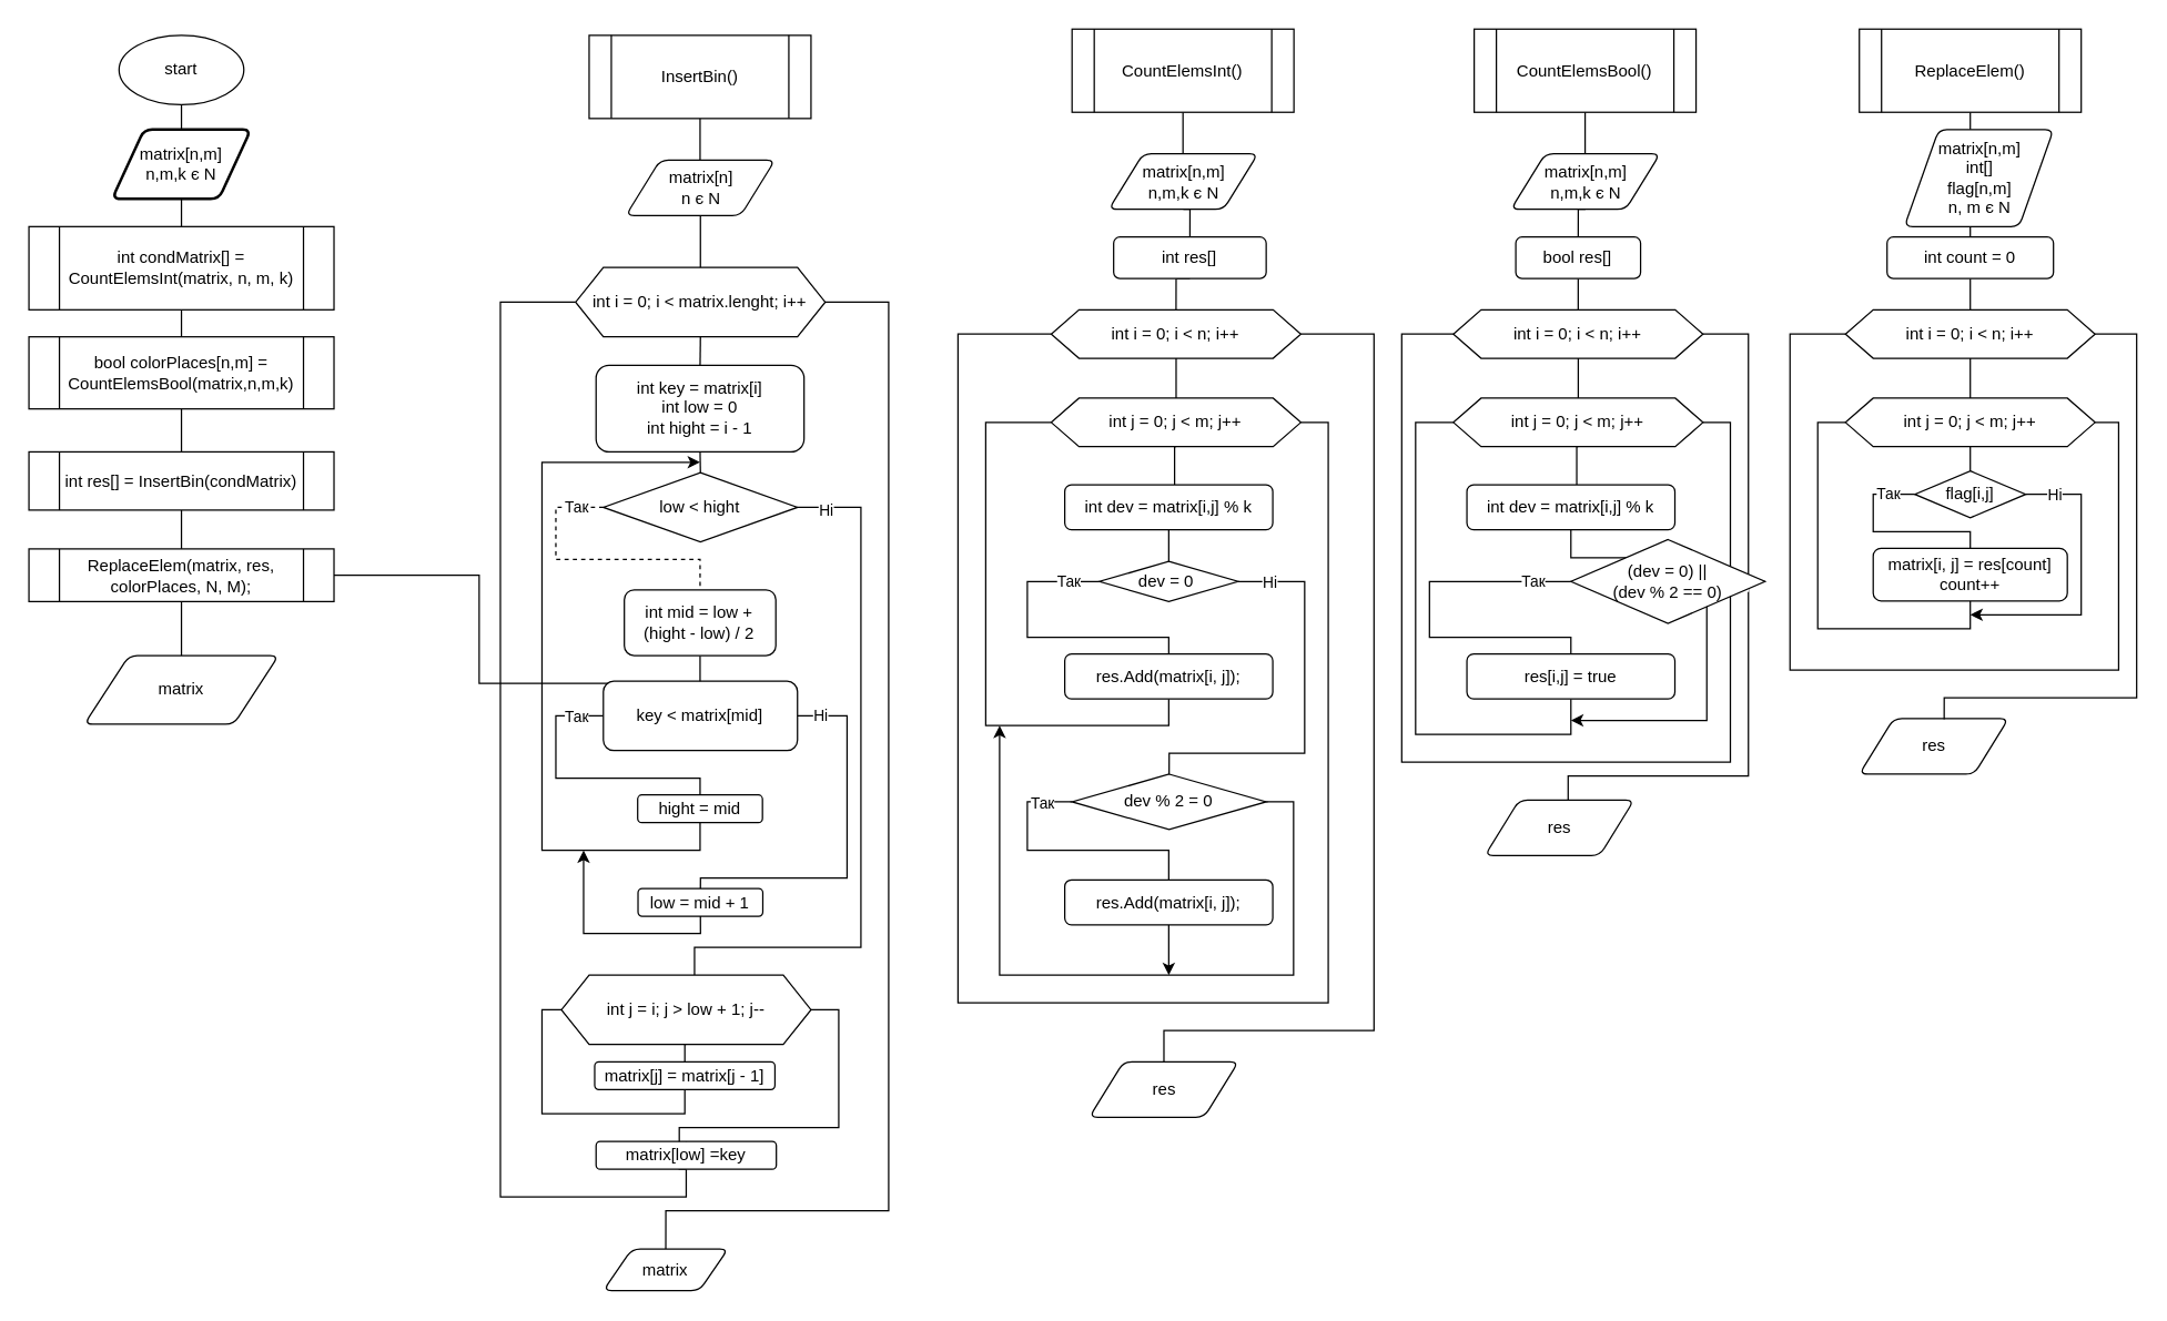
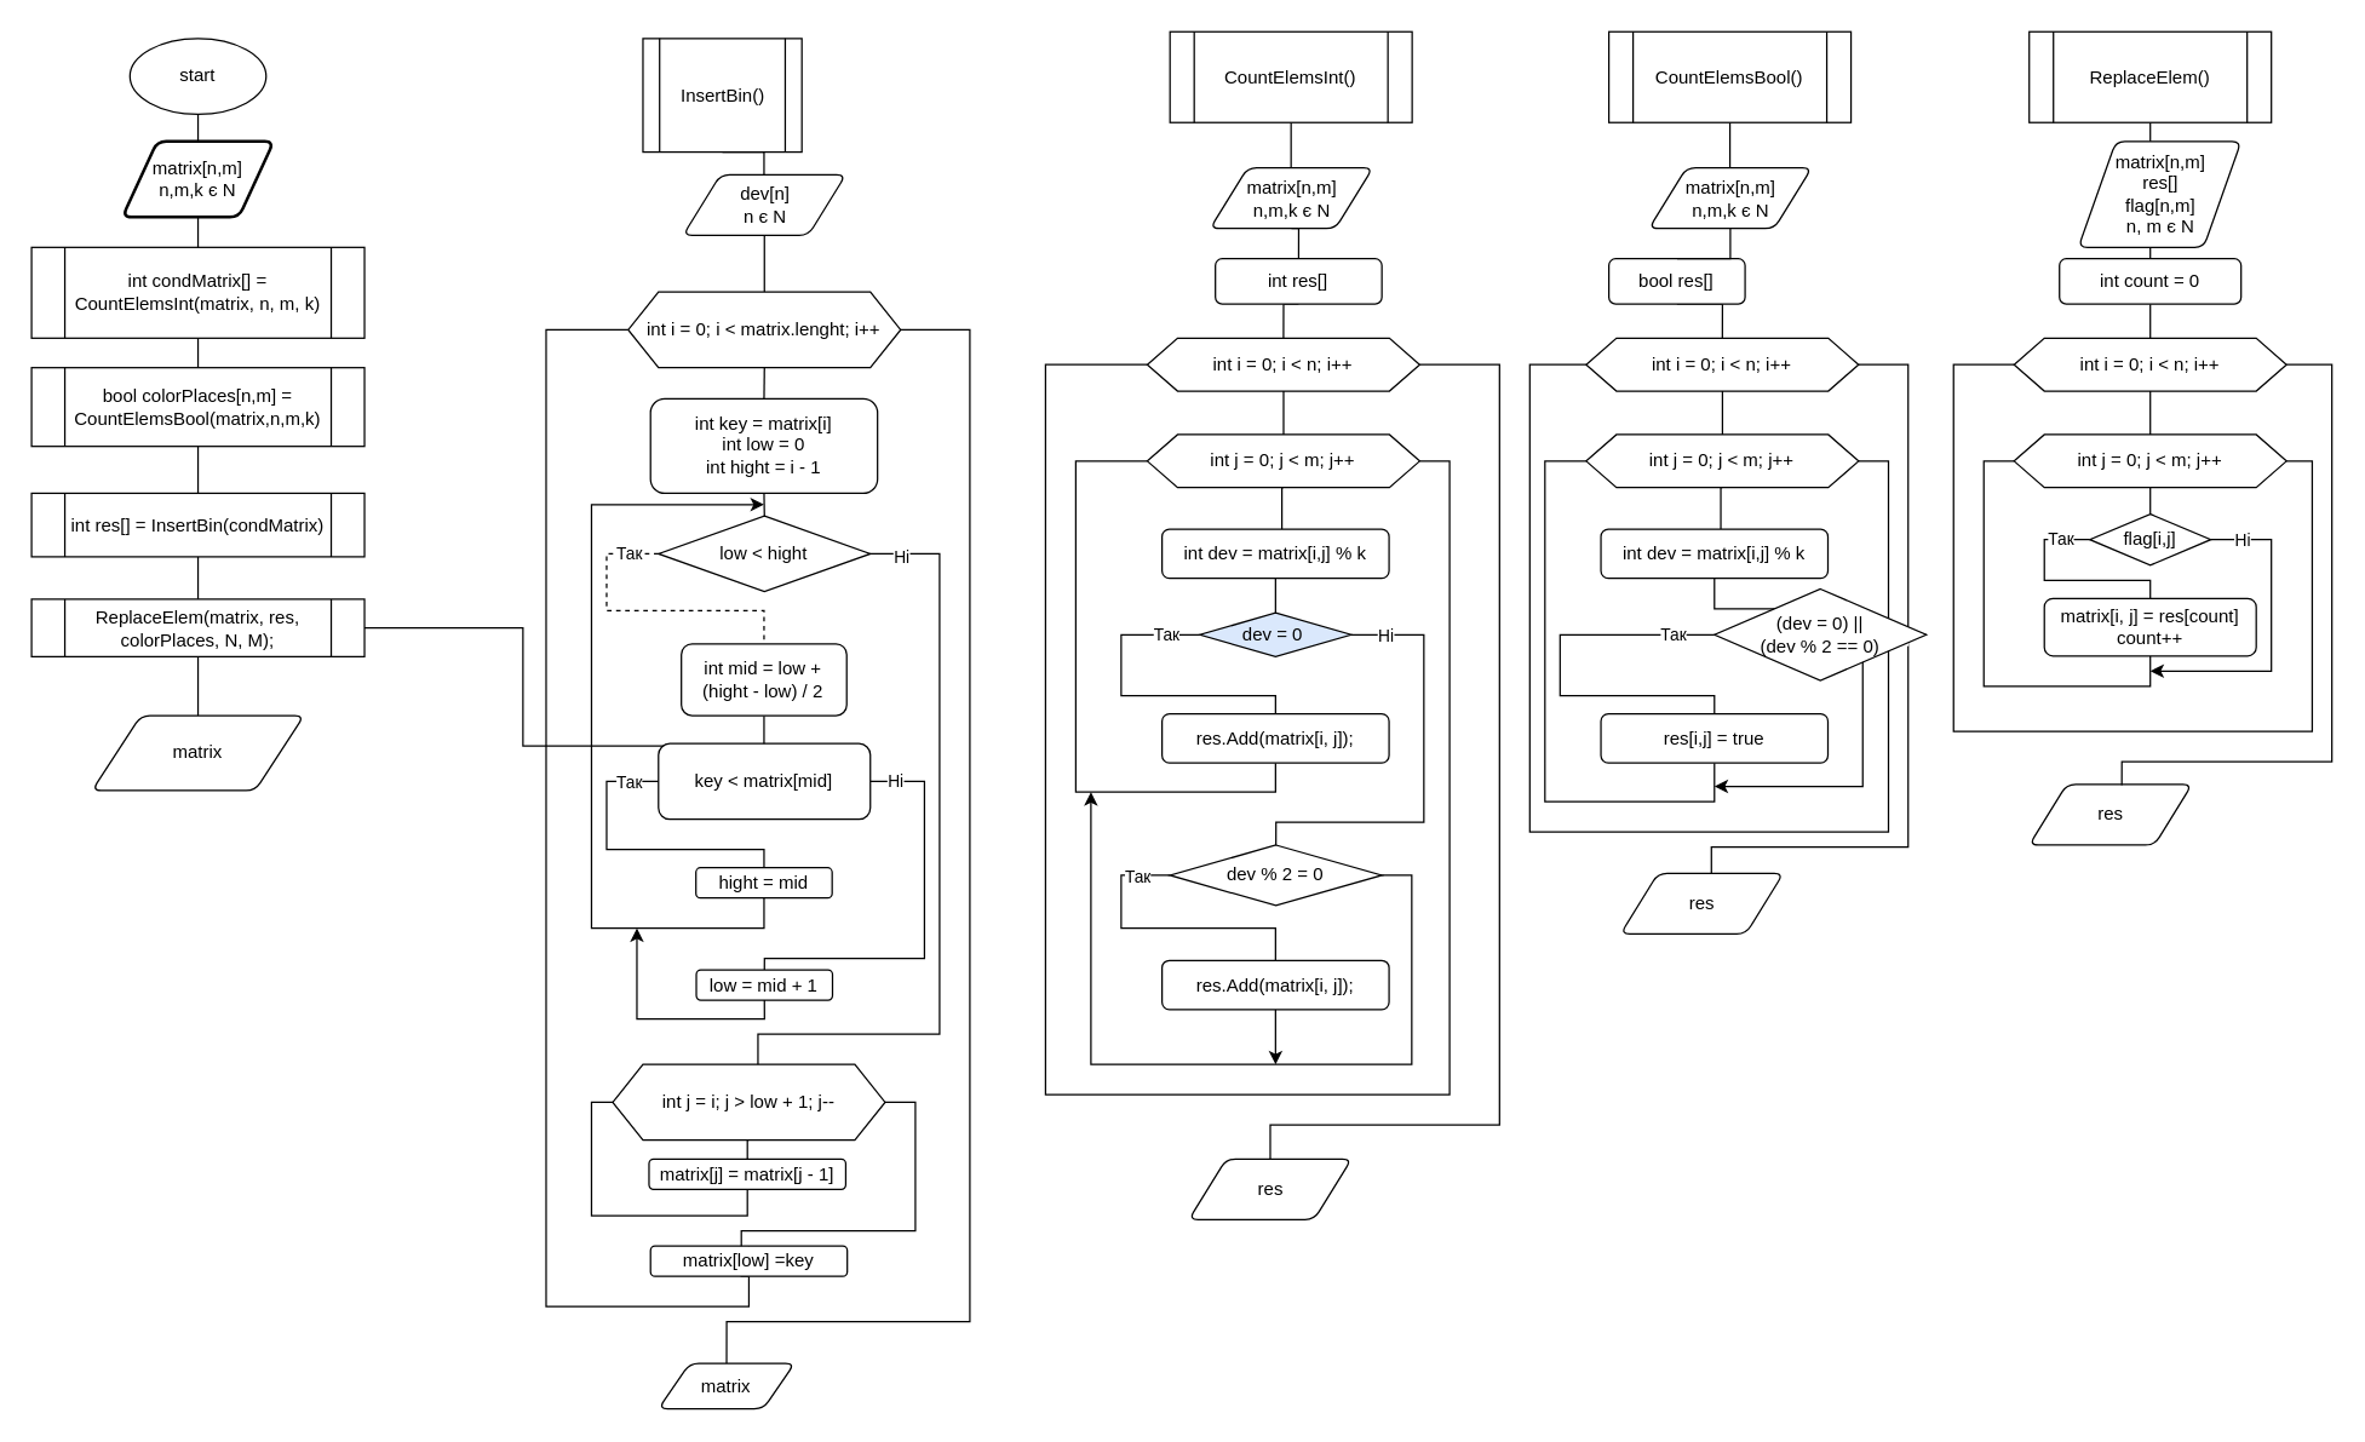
- <mxCell id="5" value="InsertBin()" style="shape=process;whiteSpace=wrap;html=1;backgroundOutline=1;" parent="1" vertex="1"><mxGeometry x="424" y="25" width="160" height="60" as="geometry" /></mxCell>
+ <mxCell id="5" value="InsertBin()" style="shape=process;whiteSpace=wrap;html=1;backgroundOutline=1;" parent="1" vertex="1"><mxGeometry x="424" y="25" width="105" height="75" as="geometry" /></mxCell>
- <mxCell id="21" value="matrix[n,m]&lt;br&gt;int[]&lt;br&gt;flag[n,m]&lt;br&gt;n, m є N" style="shape=parallelogram;html=1;strokeWidth=1;perimeter=parallelogramPerimeter;whiteSpace=wrap;rounded=1;arcSize=12;size=0.23;" parent="1" vertex="1"><mxGeometry x="1372.5" y="93" width="107.5" height="70" as="geometry" /></mxCell>
+ <mxCell id="21" value="matrix[n,m]&lt;br&gt;res[]&lt;br&gt;flag[n,m]&lt;br&gt;n, m є N" style="shape=parallelogram;html=1;strokeWidth=1;perimeter=parallelogramPerimeter;whiteSpace=wrap;rounded=1;arcSize=12;size=0.23;" parent="1" vertex="1"><mxGeometry x="1372.5" y="93" width="107.5" height="70" as="geometry" /></mxCell>
- <mxCell id="8" value="matrix[n]&lt;br&gt;n є N" style="shape=parallelogram;html=1;strokeWidth=1;perimeter=parallelogramPerimeter;whiteSpace=wrap;rounded=1;arcSize=12;size=0.23;" parent="1" vertex="1"><mxGeometry x="450.5" y="115" width="107.5" height="40" as="geometry" /></mxCell>
+ <mxCell id="8" value="dev[n]&lt;br&gt;n є N" style="shape=parallelogram;html=1;strokeWidth=1;perimeter=parallelogramPerimeter;whiteSpace=wrap;rounded=1;arcSize=12;size=0.23;" parent="1" vertex="1"><mxGeometry x="450.5" y="115" width="107.5" height="40" as="geometry" /></mxCell>
- <mxCell id="77" value="bool res[]" style="rounded=1;whiteSpace=wrap;html=1;" parent="1" vertex="1"><mxGeometry x="1092.25" y="170.5" width="90" height="30" as="geometry" /></mxCell>
+ <mxCell id="77" value="bool res[]" style="rounded=1;whiteSpace=wrap;html=1;" parent="1" vertex="1"><mxGeometry x="1062.25" y="170.5" width="90" height="30" as="geometry" /></mxCell>
- <mxCell id="70" value="dev = 0&amp;nbsp;" style="rhombus;whiteSpace=wrap;html=1;" parent="1" vertex="1"><mxGeometry x="792" y="404.5" width="100" height="29" as="geometry" /></mxCell>
+ <mxCell id="70" value="dev = 0&amp;nbsp;" style="rhombus;whiteSpace=wrap;html=1;fillColor=#dae8fc;" parent="1" vertex="1"><mxGeometry x="792" y="404.5" width="100" height="29" as="geometry" /></mxCell>
